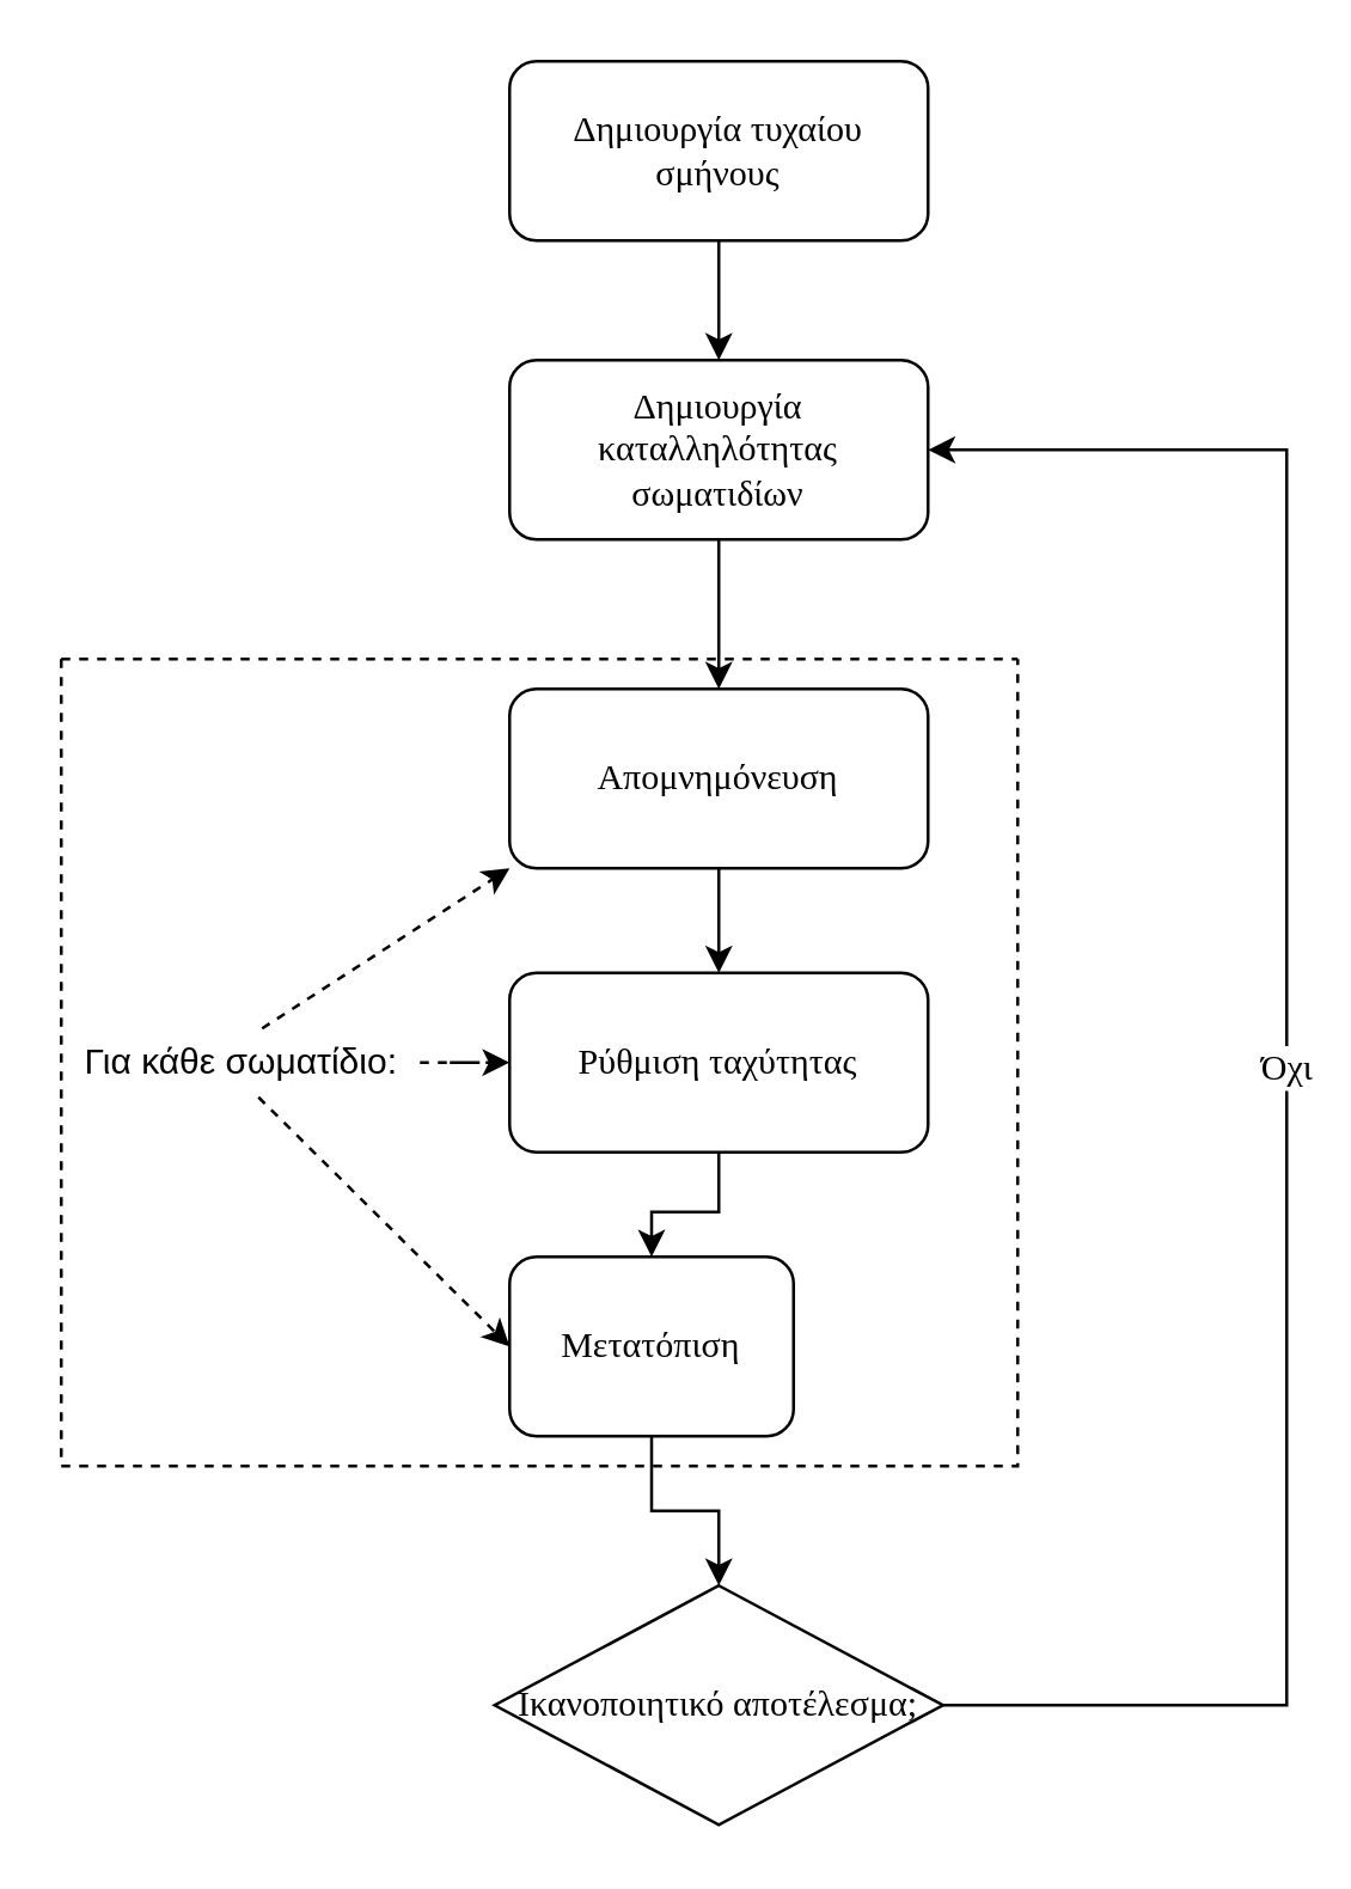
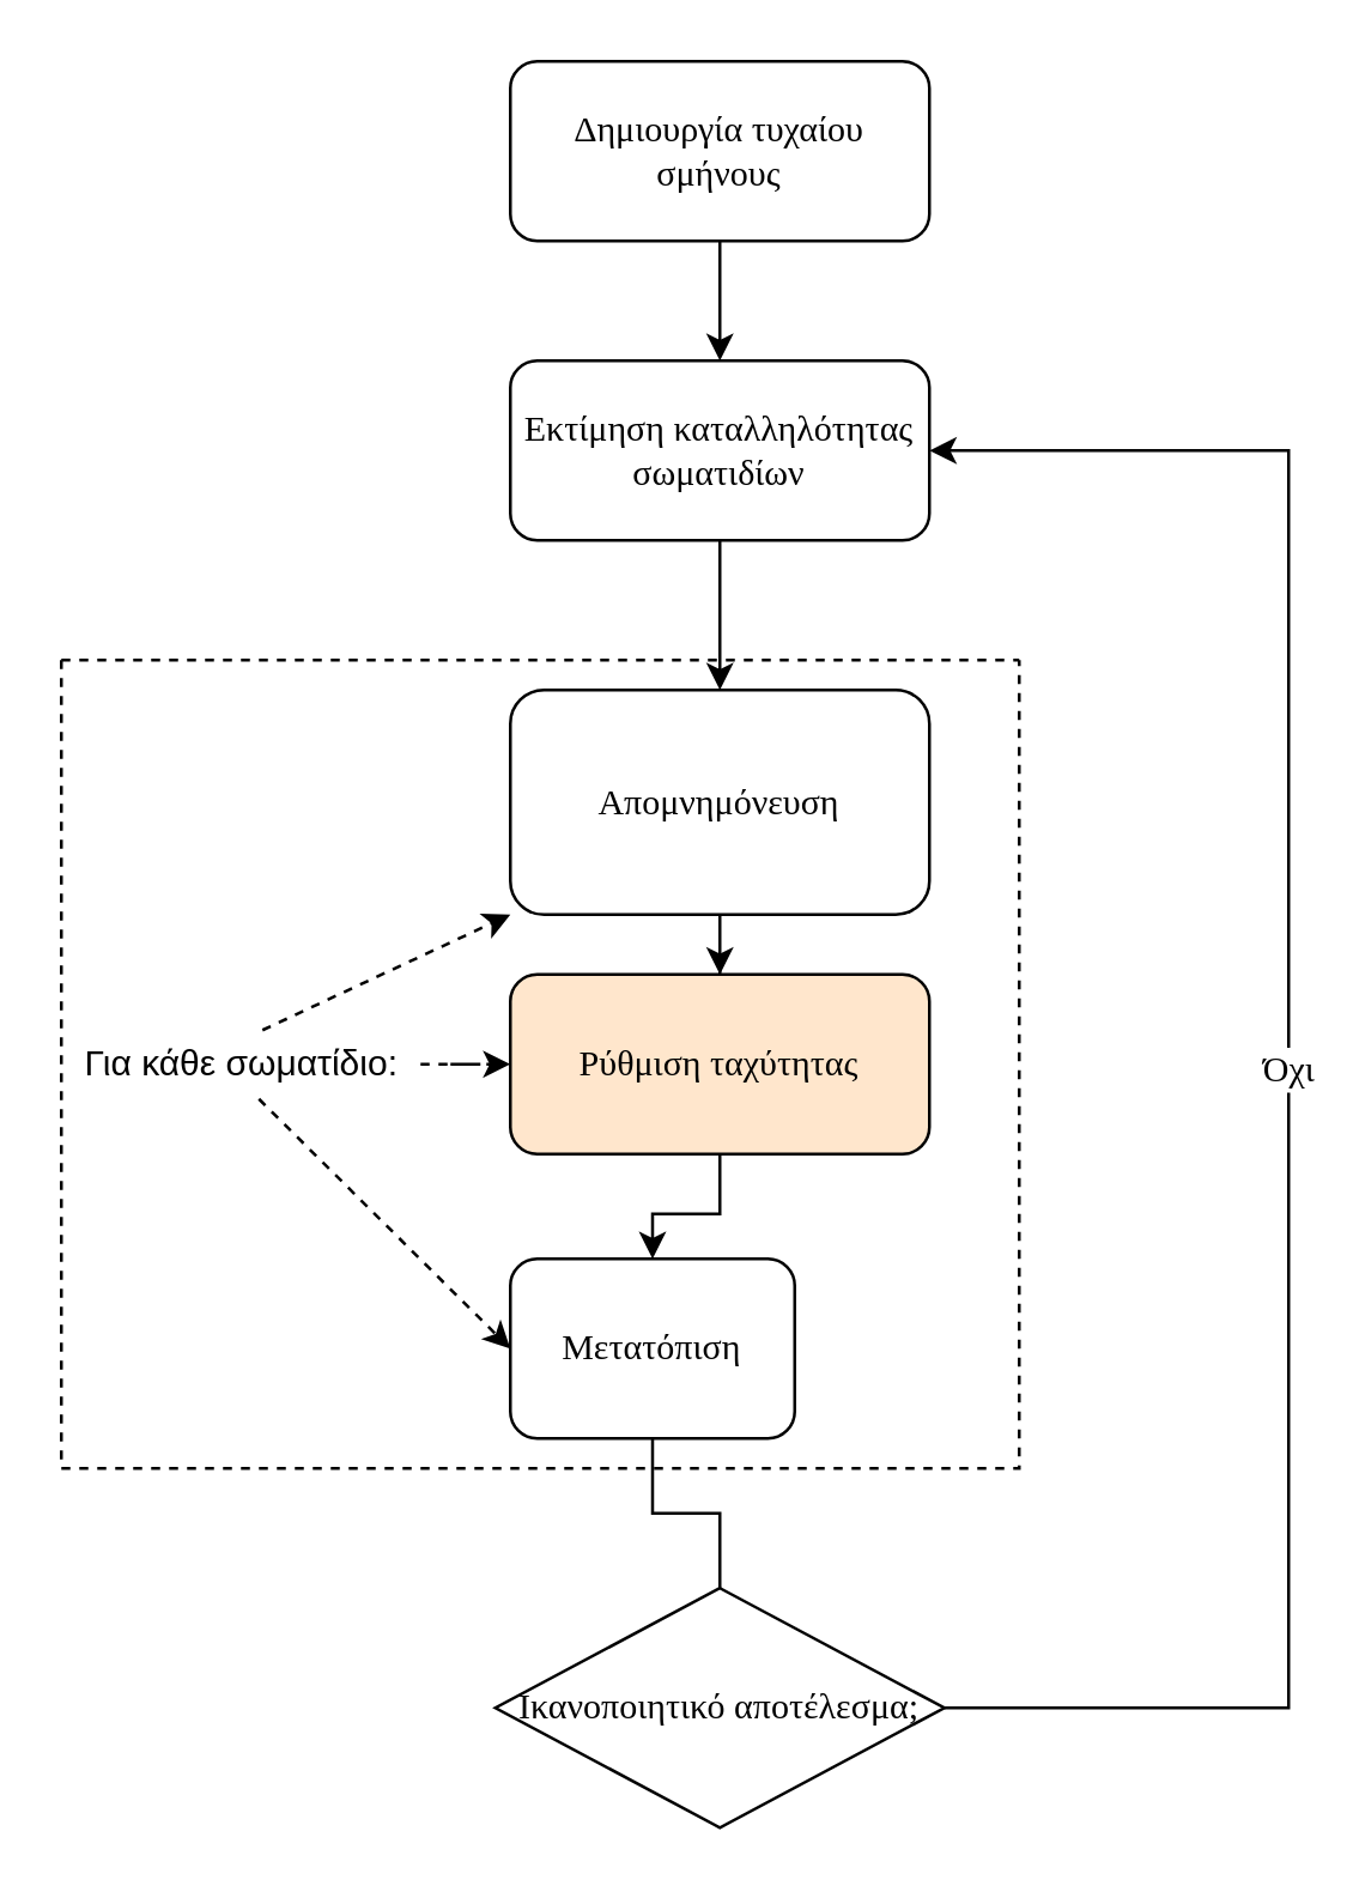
- <mxCell id="18" value="&lt;font face=&quot;Verdana&quot;&gt;Δημιουργία καταλληλότητας σωματιδίων&lt;/font&gt;" style="rounded=1;whiteSpace=wrap;html=1;" vertex="1" parent="1"><mxGeometry x="170" y="120" width="140" height="60" as="geometry" /></mxCell>
+ <mxCell id="18" value="&lt;font face=&quot;Verdana&quot;&gt;Εκτίμηση καταλληλότητας σωματιδίων&lt;/font&gt;" style="rounded=1;whiteSpace=wrap;html=1;" vertex="1" parent="1"><mxGeometry x="170" y="120" width="140" height="60" as="geometry" /></mxCell>
- <mxCell id="9" value="&lt;font face=&quot;Verdana&quot;&gt;Απομνημόνευση&lt;/font&gt;" style="rounded=1;whiteSpace=wrap;html=1;" vertex="1" parent="4"><mxGeometry x="150" y="10" width="140" height="60" as="geometry" /></mxCell>
+ <mxCell id="9" value="&lt;font face=&quot;Verdana&quot;&gt;Απομνημόνευση&lt;/font&gt;" style="rounded=1;whiteSpace=wrap;html=1;" vertex="1" parent="4"><mxGeometry x="150" y="10" width="140" height="75" as="geometry" /></mxCell>
- <mxCell id="6" value="&lt;font face=&quot;Verdana&quot;&gt;Ρύθμιση ταχύτητας&lt;/font&gt;" style="rounded=1;whiteSpace=wrap;html=1;" vertex="1" parent="4"><mxGeometry x="150" y="105" width="140" height="60" as="geometry" /></mxCell>
+ <mxCell id="6" value="&lt;font face=&quot;Verdana&quot;&gt;Ρύθμιση ταχύτητας&lt;/font&gt;" style="rounded=1;whiteSpace=wrap;html=1;fillColor=#ffe6cc;" vertex="1" parent="4"><mxGeometry x="150" y="105" width="140" height="60" as="geometry" /></mxCell>
- <mxCell id="19" value="" style="edgeStyle=orthogonalEdgeStyle;rounded=0;orthogonalLoop=1;jettySize=auto;html=1;" edge="1" parent="1" source="7" target="16"><mxGeometry relative="1" as="geometry" /></mxCell>
+ <mxCell id="19" value="" style="edgeStyle=orthogonalEdgeStyle;rounded=0;orthogonalLoop=1;jettySize=auto;html=1;endArrow=none;" edge="1" parent="1" source="7" target="16"><mxGeometry relative="1" as="geometry" /></mxCell>
